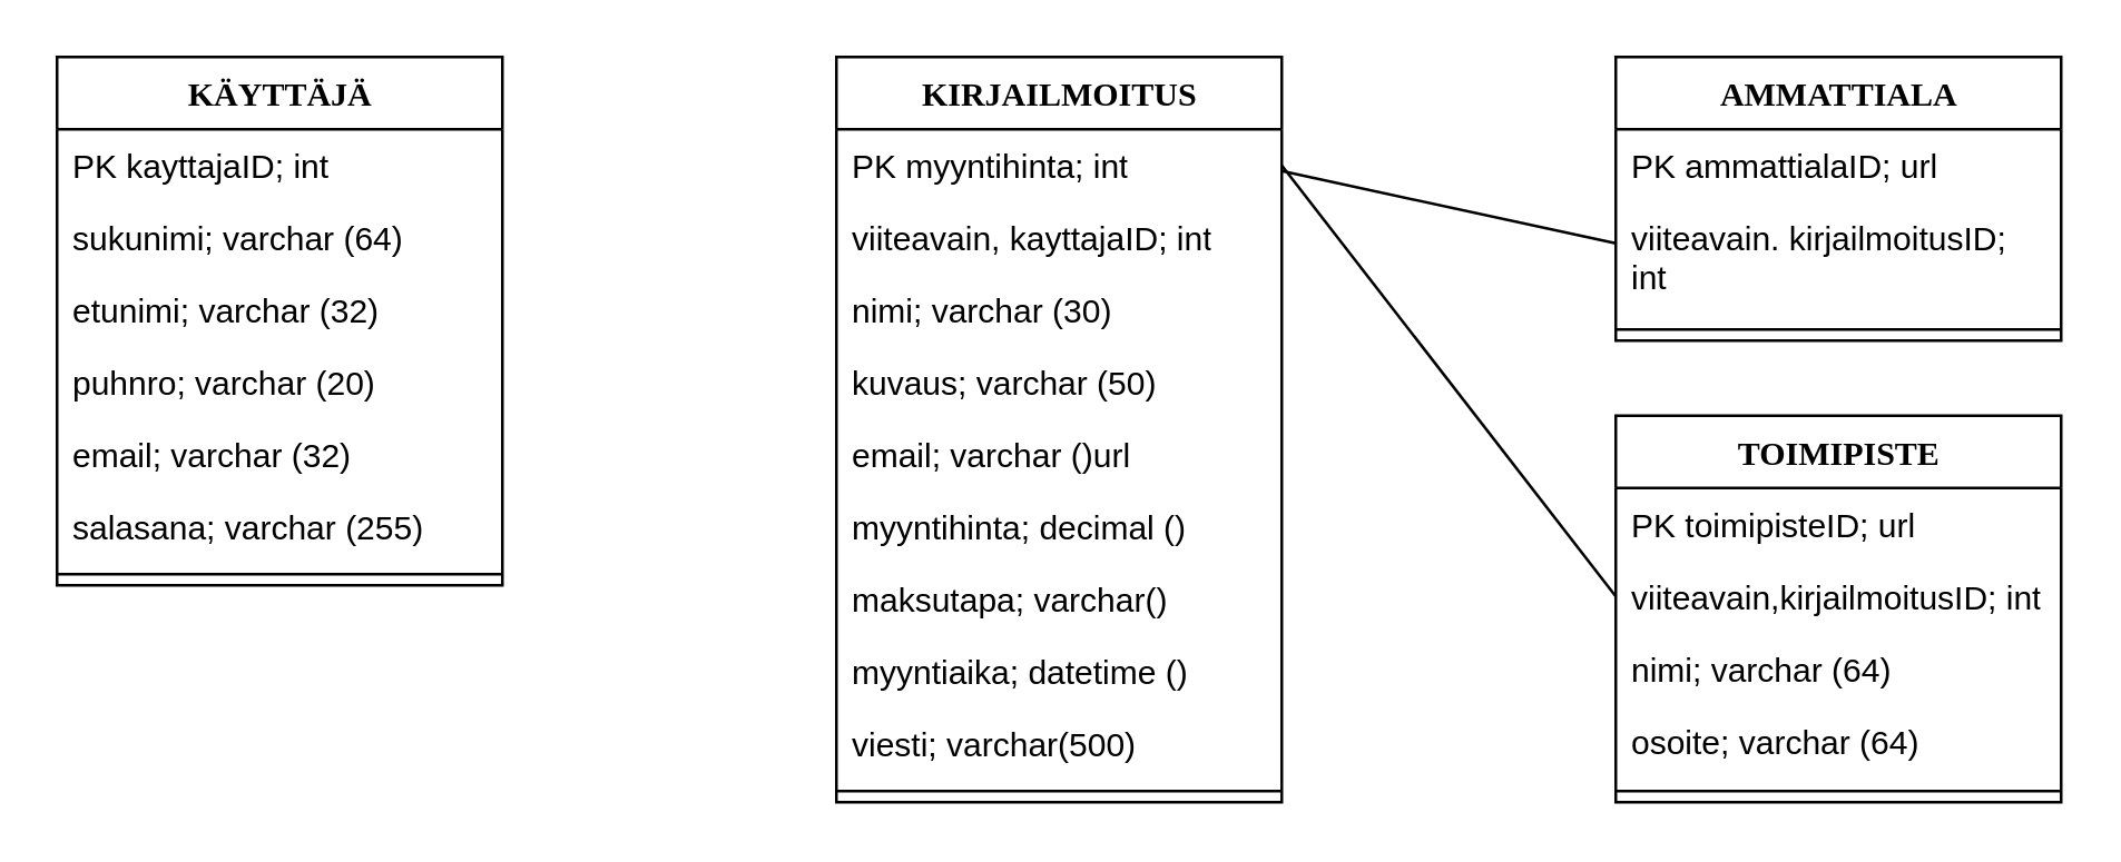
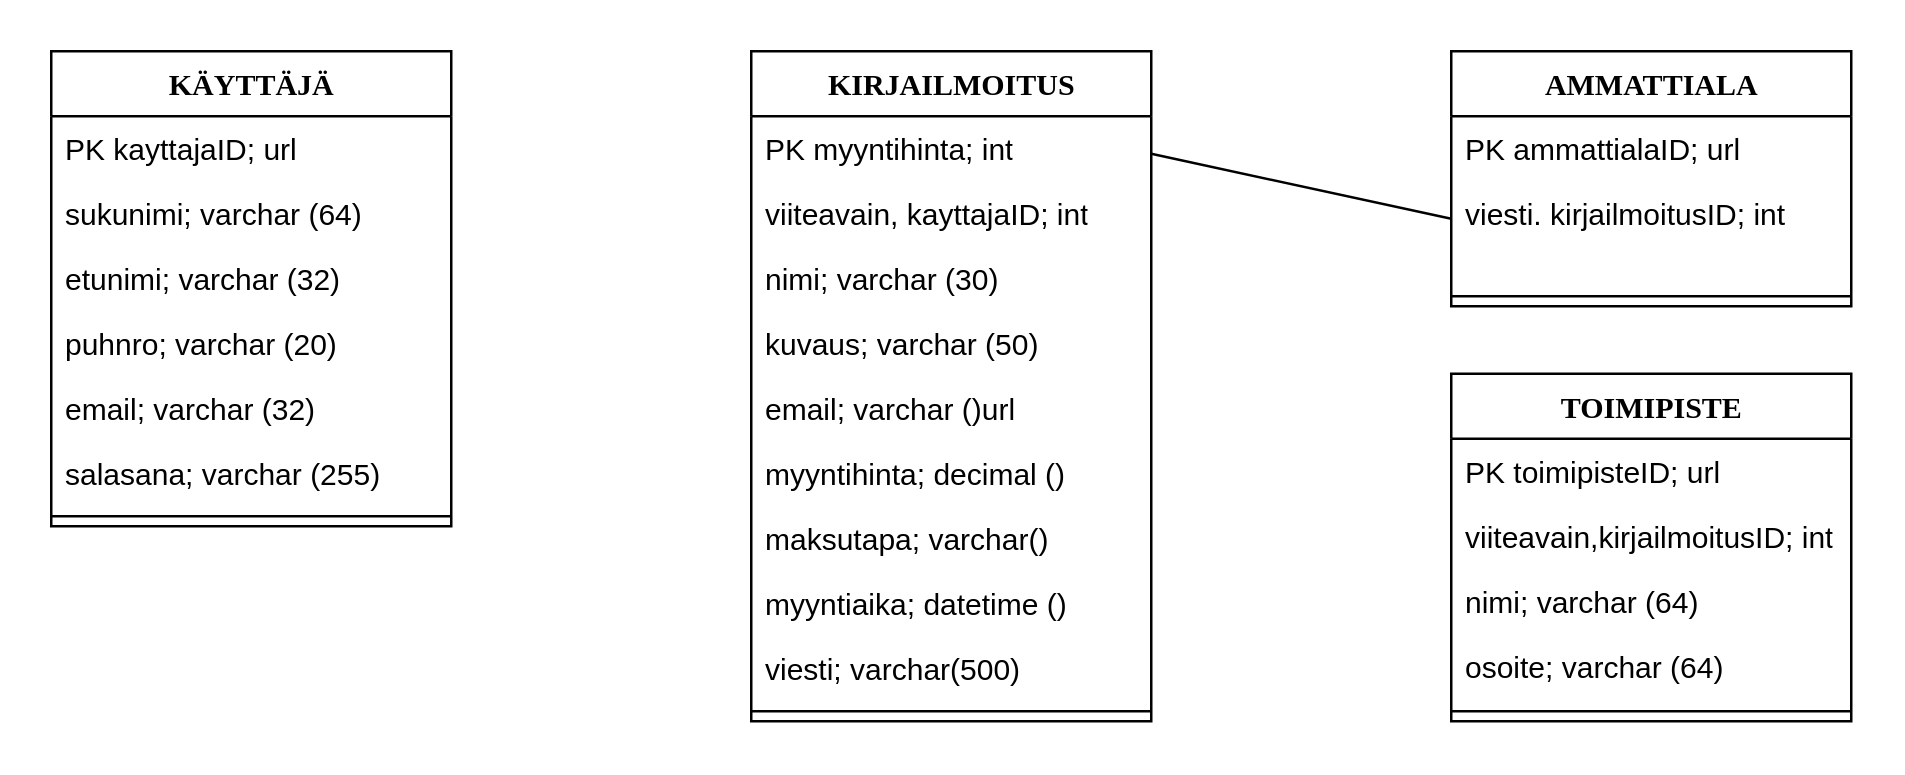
- <mxCell id="3" value="PK kayttajaID; int" style="text;html=1;strokeColor=none;fillColor=none;align=left;verticalAlign=top;spacingLeft=4;spacingRight=4;whiteSpace=wrap;overflow=hidden;rotatable=0;points=[[0,0.5],[1,0.5]];portConstraint=eastwest;" parent="2" vertex="1"><mxGeometry y="26" width="160" height="26" as="geometry" /></mxCell>
+ <mxCell id="3" value="PK kayttajaID; url" style="text;html=1;strokeColor=none;fillColor=none;align=left;verticalAlign=top;spacingLeft=4;spacingRight=4;whiteSpace=wrap;overflow=hidden;rotatable=0;points=[[0,0.5],[1,0.5]];portConstraint=eastwest;" parent="2" vertex="1"><mxGeometry y="26" width="160" height="26" as="geometry" /></mxCell>
- <mxCell id="23" value="viiteavain. kirjailmoitusID; int" style="text;html=1;strokeColor=none;fillColor=none;align=left;verticalAlign=top;spacingLeft=4;spacingRight=4;whiteSpace=wrap;overflow=hidden;rotatable=0;points=[[0,0.5],[1,0.5]];portConstraint=eastwest;" parent="21" vertex="1"><mxGeometry y="52" width="160" height="42" as="geometry" /></mxCell>
+ <mxCell id="23" value="viesti. kirjailmoitusID; int" style="text;html=1;strokeColor=none;fillColor=none;align=left;verticalAlign=top;spacingLeft=4;spacingRight=4;whiteSpace=wrap;overflow=hidden;rotatable=0;points=[[0,0.5],[1,0.5]];portConstraint=eastwest;" parent="21" vertex="1"><mxGeometry y="52" width="160" height="42" as="geometry" /></mxCell>
- <mxCell id="32" value="" style="endArrow=none;html=1;exitX=1;exitY=0.5;exitDx=0;exitDy=0;entryX=0;entryY=0.5;entryDx=0;entryDy=0;" edge="1" parent="1" source="11" target="27"><mxGeometry width="50" height="50" relative="1" as="geometry"><mxPoint x="465" y="186" as="sourcePoint" /><mxPoint x="585" y="212" as="targetPoint" /></mxGeometry></mxCell>
